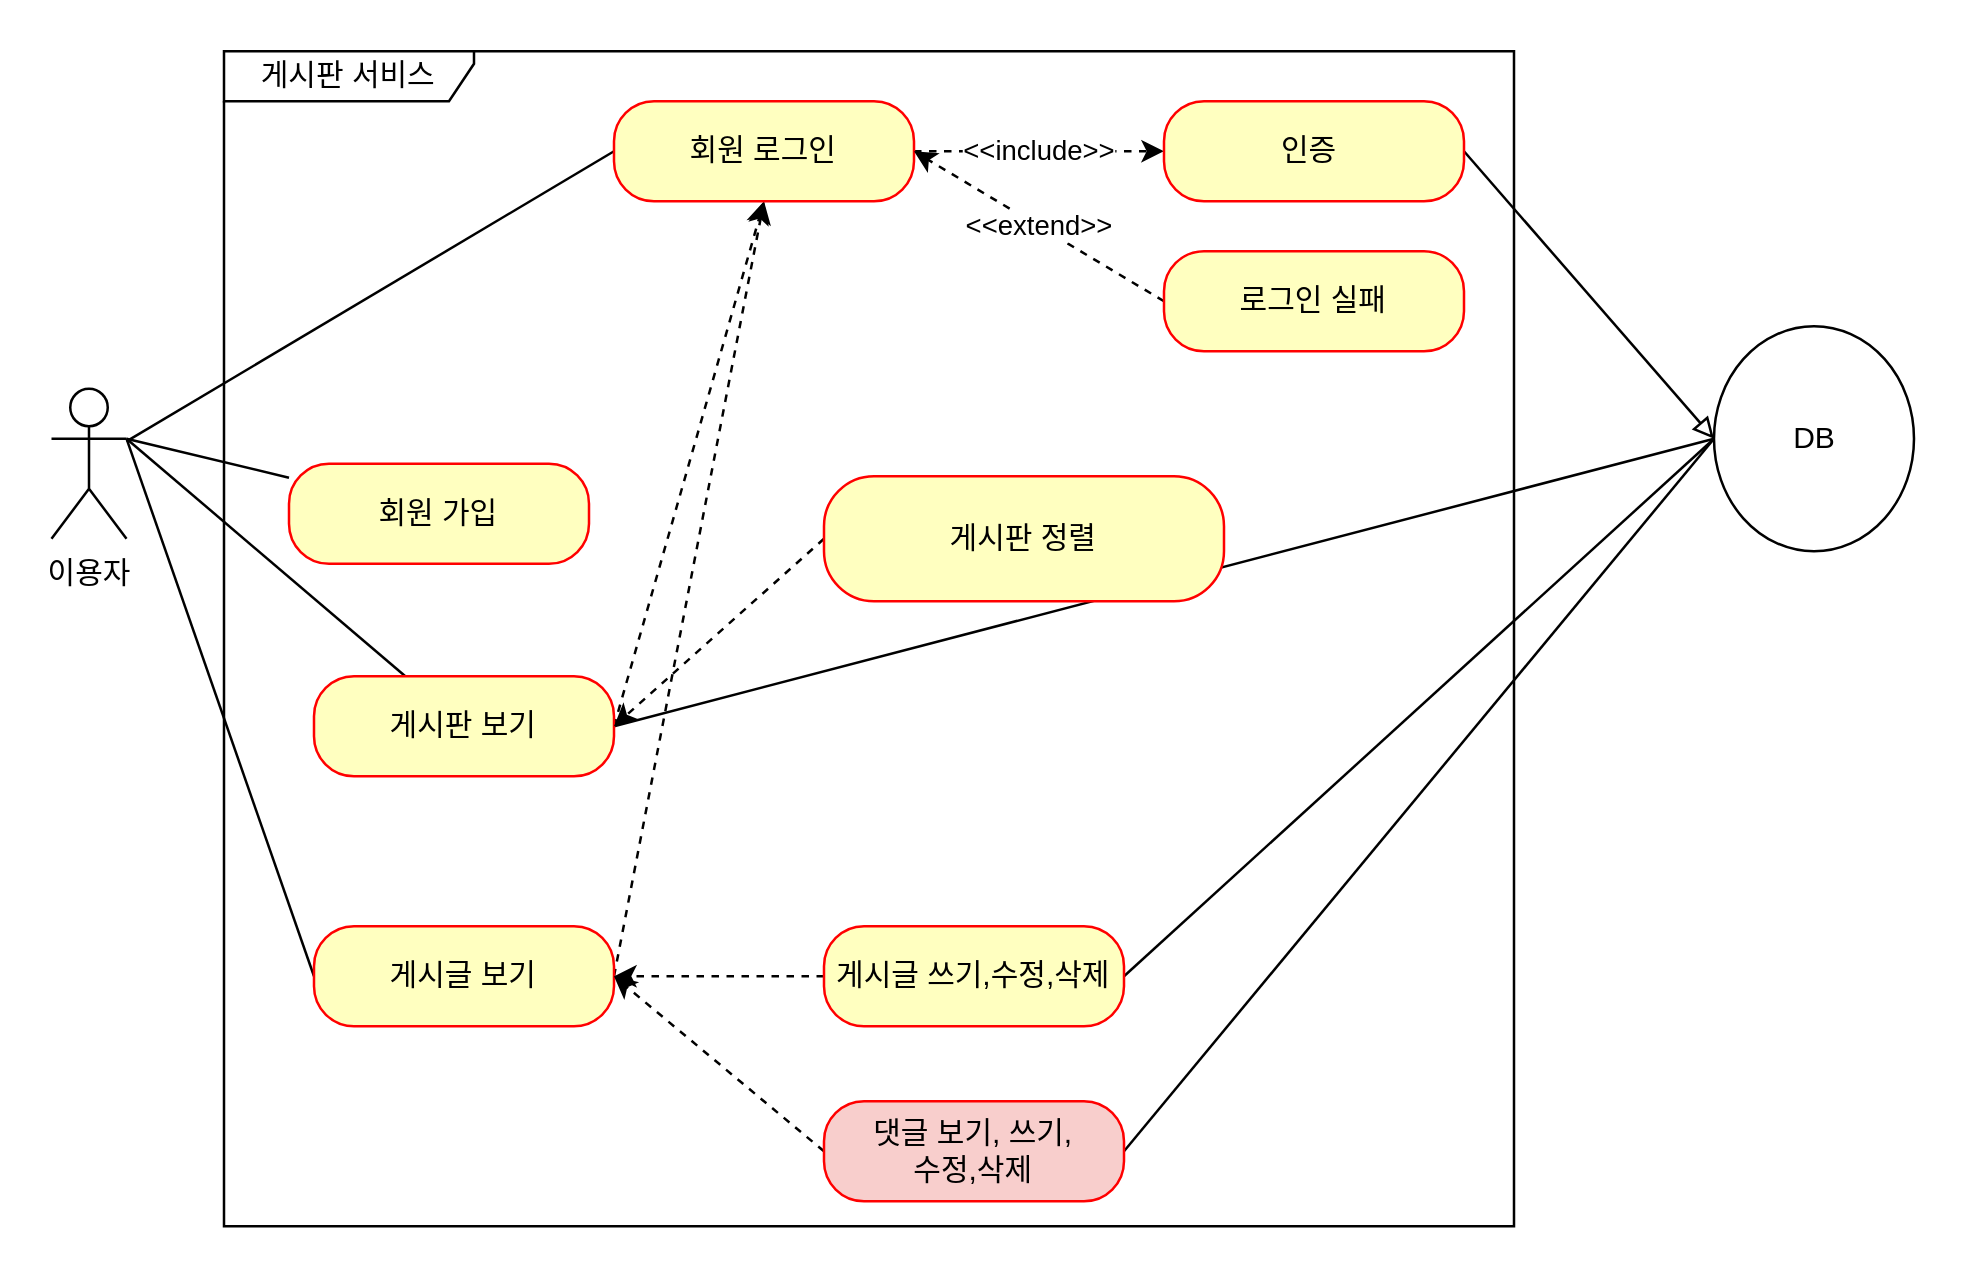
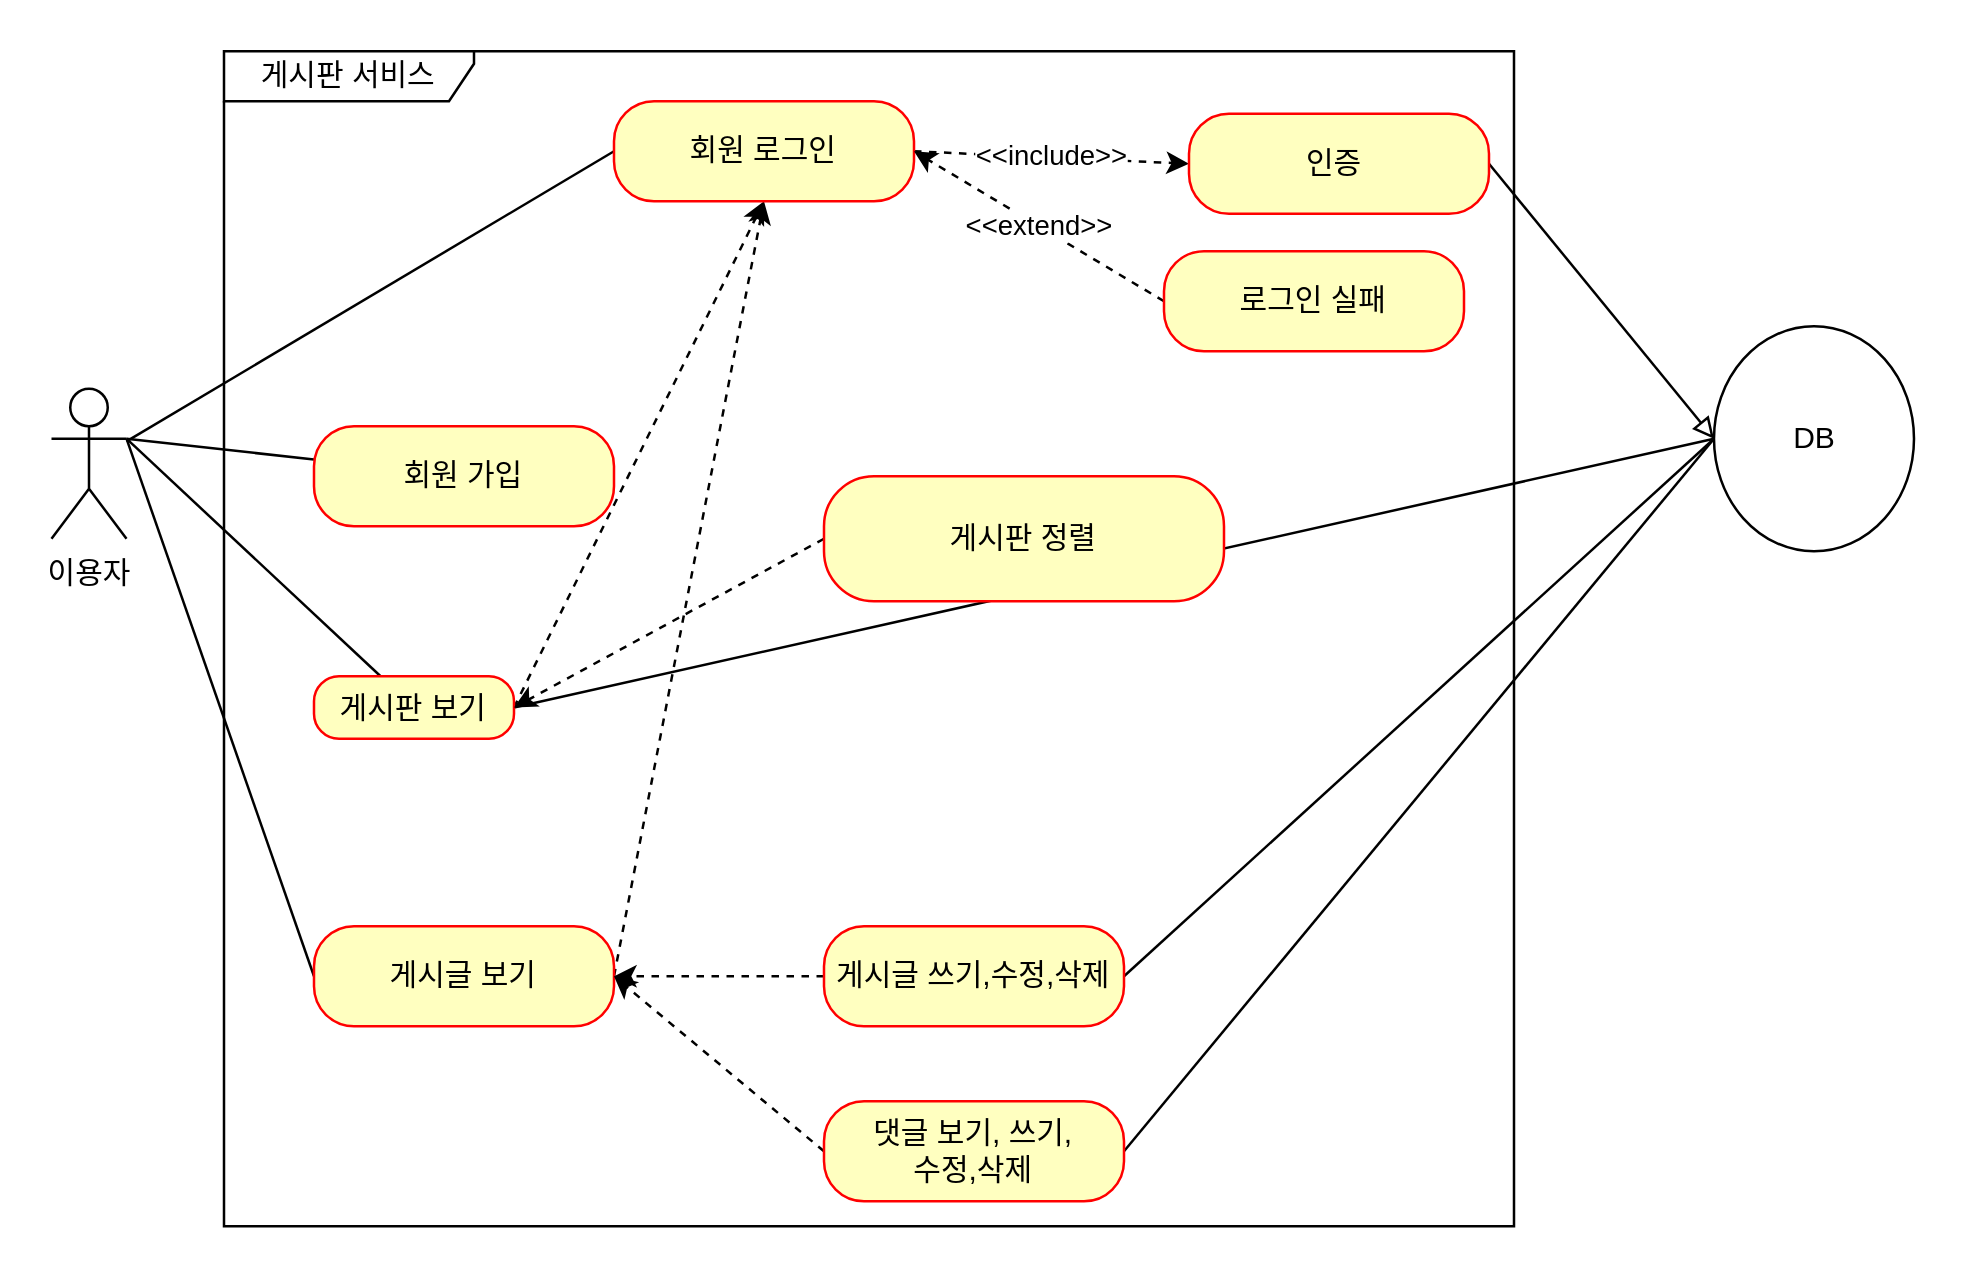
- <mxCell id="17" value="인증&amp;nbsp;" style="rounded=1;whiteSpace=wrap;html=1;arcSize=40;fontColor=#000000;fillColor=#ffffc0;strokeColor=#ff0000;" parent="1" vertex="1"><mxGeometry x="465" y="40" width="120" height="40" as="geometry" /></mxCell>
+ <mxCell id="17" value="인증&amp;nbsp;" style="rounded=1;whiteSpace=wrap;html=1;arcSize=40;fontColor=#000000;fillColor=#ffffc0;strokeColor=#ff0000;" parent="1" vertex="1"><mxGeometry x="475" y="45" width="120" height="40" as="geometry" /></mxCell>
- <mxCell id="6" value="회원 가입" style="rounded=1;whiteSpace=wrap;html=1;arcSize=40;fontColor=#000000;fillColor=#ffffc0;strokeColor=#ff0000;" parent="1" vertex="1"><mxGeometry x="115" y="185" width="120" height="40" as="geometry" /></mxCell>
+ <mxCell id="6" value="회원 가입" style="rounded=1;whiteSpace=wrap;html=1;arcSize=40;fontColor=#000000;fillColor=#ffffc0;strokeColor=#ff0000;" parent="1" vertex="1"><mxGeometry x="125" y="170" width="120" height="40" as="geometry" /></mxCell>
- <mxCell id="10" value="게시판 보기" style="rounded=1;whiteSpace=wrap;html=1;arcSize=40;fontColor=#000000;fillColor=#ffffc0;strokeColor=#ff0000;" parent="1" vertex="1"><mxGeometry x="125" y="270" width="120" height="40" as="geometry" /></mxCell>
+ <mxCell id="10" value="게시판 보기" style="rounded=1;whiteSpace=wrap;html=1;arcSize=40;fontColor=#000000;fillColor=#ffffc0;strokeColor=#ff0000;" parent="1" vertex="1"><mxGeometry x="125" y="270" width="80" height="25" as="geometry" /></mxCell>
- <mxCell id="27" value="댓글 보기, 쓰기,&lt;br&gt;수정,삭제" style="rounded=1;whiteSpace=wrap;html=1;arcSize=40;fontColor=#000000;fillColor=#f8cecc;strokeColor=#ff0000;" parent="1" vertex="1"><mxGeometry x="329" y="440" width="120" height="40" as="geometry" /></mxCell>
+ <mxCell id="27" value="댓글 보기, 쓰기,&lt;br&gt;수정,삭제" style="rounded=1;whiteSpace=wrap;html=1;arcSize=40;fontColor=#000000;fillColor=#ffffc0;strokeColor=#ff0000;" parent="1" vertex="1"><mxGeometry x="329" y="440" width="120" height="40" as="geometry" /></mxCell>
